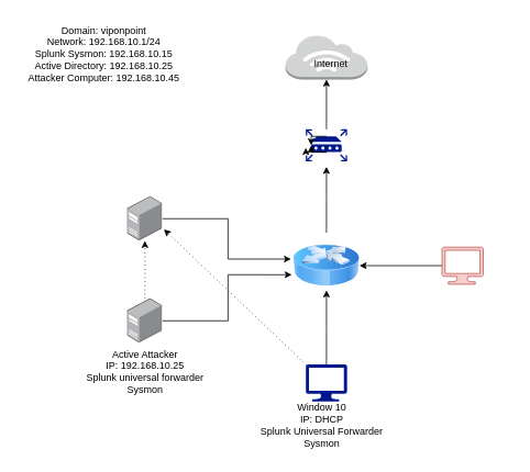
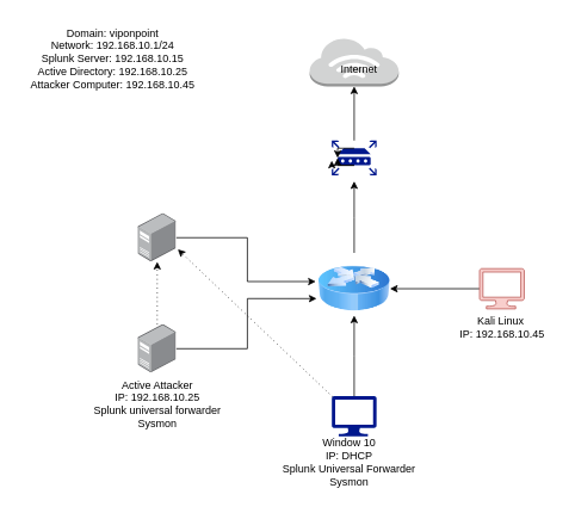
- <mxCell id="19" value="Domain: viponpoint&lt;div&gt;Network: 192.168.10.1/24&lt;/div&gt;&lt;div&gt;Splunk Sysmon: 192.168.10.15&lt;/div&gt;&lt;div&gt;Active Directory: 192.168.10.25&lt;/div&gt;&lt;div&gt;Attacker Computer: 192.168.10.45&lt;/div&gt;" style="text;html=1;align=center;verticalAlign=middle;resizable=0;points=[];autosize=1;strokeColor=none;fillColor=none;" vertex="1" parent="1"><mxGeometry x="20" y="20" width="210" height="90" as="geometry" /></mxCell>
+ <mxCell id="19" value="Domain: viponpoint&lt;div&gt;Network: 192.168.10.1/24&lt;/div&gt;&lt;div&gt;Splunk Server: 192.168.10.15&lt;/div&gt;&lt;div&gt;Active Directory: 192.168.10.25&lt;/div&gt;&lt;div&gt;Attacker Computer: 192.168.10.45&lt;/div&gt;" style="text;html=1;align=center;verticalAlign=middle;resizable=0;points=[];autosize=1;strokeColor=none;fillColor=none;" vertex="1" parent="1"><mxGeometry x="20" y="20" width="210" height="90" as="geometry" /></mxCell>
+ <mxCell id="22" value="Kali Linux&amp;nbsp;&lt;div&gt;IP: 192.168.10.45&lt;/div&gt;" style="text;html=1;align=center;verticalAlign=middle;resizable=0;points=[];autosize=1;strokeColor=none;fillColor=none;" vertex="1" parent="1"><mxGeometry x="500" y="344.5" width="120" height="40" as="geometry" /></mxCell>
